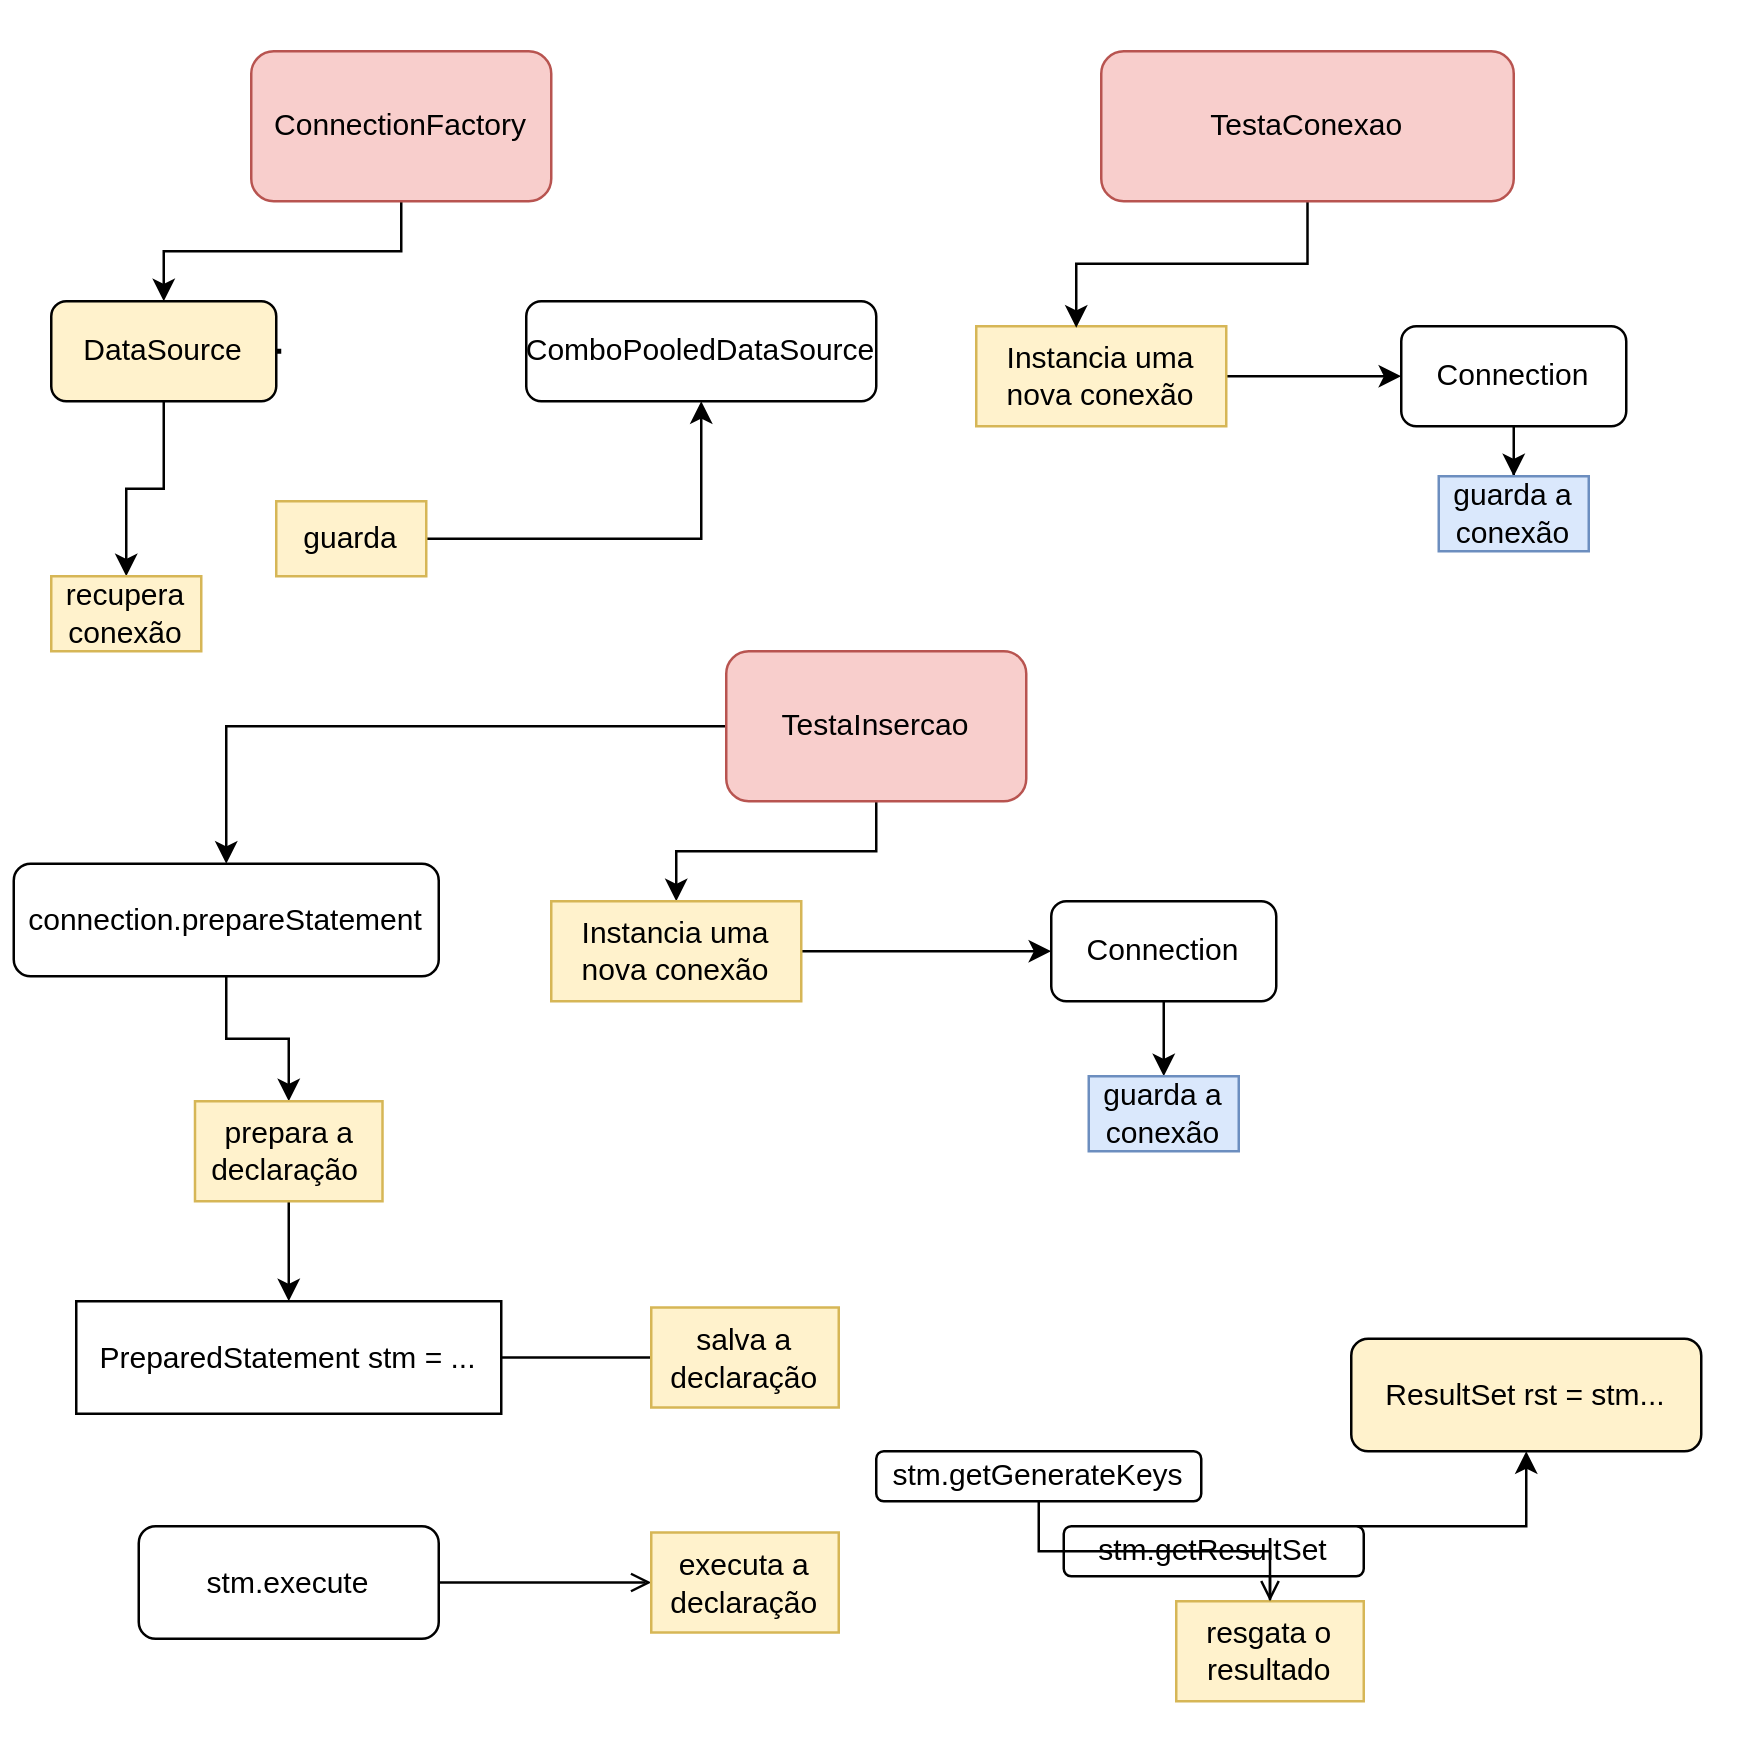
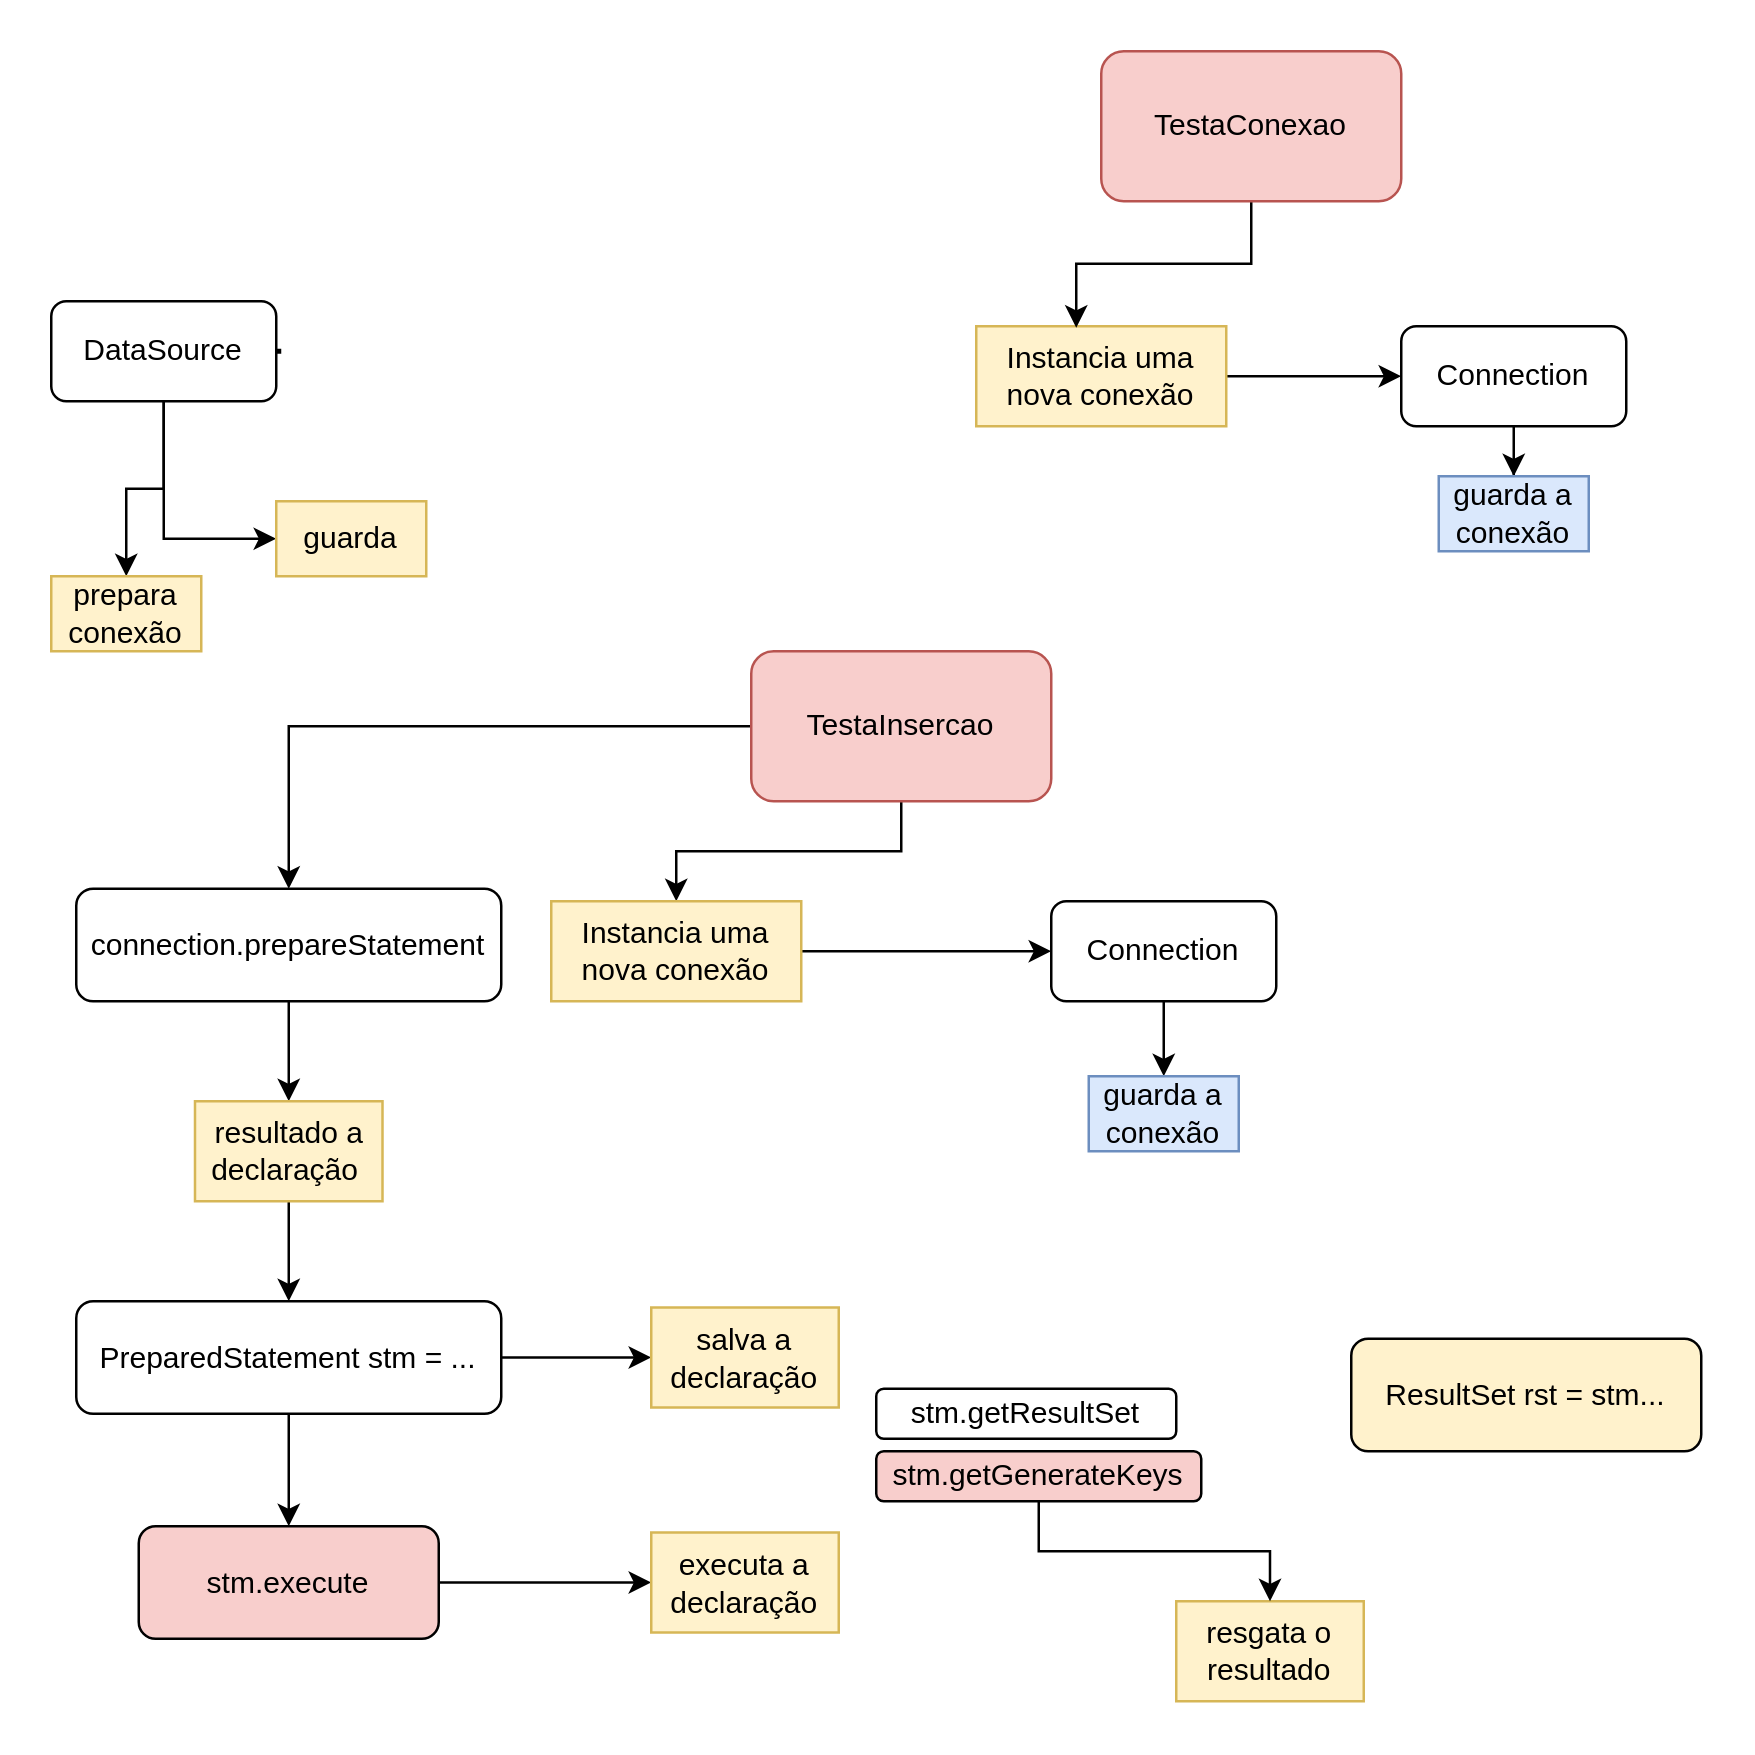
- <mxCell id="3" value="ConnectionFactory" style="rounded=1;whiteSpace=wrap;html=1;fillColor=#f8cecc;strokeColor=#b85450;" vertex="1" parent="1"><mxGeometry x="100" y="20" width="120" height="60" as="geometry" /></mxCell>
- <mxCell id="15" value="TestaConexao" style="rounded=1;whiteSpace=wrap;html=1;fillColor=#f8cecc;strokeColor=#b85450;" vertex="1" parent="1"><mxGeometry x="440" y="20" width="165" height="60" as="geometry" /></mxCell>
+ <mxCell id="15" value="TestaConexao" style="rounded=1;whiteSpace=wrap;html=1;fillColor=#f8cecc;strokeColor=#b85450;" vertex="1" parent="1"><mxGeometry x="440" y="20" width="120" height="60" as="geometry" /></mxCell>
- <mxCell id="2" style="edgeStyle=orthogonalEdgeStyle;rounded=0;orthogonalLoop=1;jettySize=auto;html=1;exitX=0.5;exitY=1;exitDx=0;exitDy=0;entryX=0.5;entryY=0;entryDx=0;entryDy=0;" edge="1" parent="1" source="3" target="6"><mxGeometry relative="1" as="geometry" /></mxCell>
- <mxCell id="6" value="DataSource" style="rounded=1;whiteSpace=wrap;html=1;fillColor=#fff2cc;" vertex="1" parent="1"><mxGeometry x="20" y="120" width="90" height="40" as="geometry" /></mxCell>
+ <mxCell id="6" value="DataSource" style="rounded=1;whiteSpace=wrap;html=1;" vertex="1" parent="1"><mxGeometry x="20" y="120" width="90" height="40" as="geometry" /></mxCell>
- <mxCell id="8" value="ComboPooledDataSource" style="rounded=1;whiteSpace=wrap;html=1;" vertex="1" parent="1"><mxGeometry x="210" y="120" width="140" height="40" as="geometry" /></mxCell>
+ <mxCell id="4" style="edgeStyle=orthogonalEdgeStyle;rounded=0;orthogonalLoop=1;jettySize=auto;html=1;entryX=0;entryY=0.5;entryDx=0;entryDy=0;fontColor=#0000FF;" edge="1" parent="1" source="6" target="10"><mxGeometry relative="1" as="geometry" /></mxCell>
- <mxCell id="9" style="edgeStyle=orthogonalEdgeStyle;rounded=0;orthogonalLoop=1;jettySize=auto;html=1;fontColor=#0000FF;" edge="1" parent="1" source="10" target="8"><mxGeometry relative="1" as="geometry" /></mxCell>
- <mxCell id="13" value="recupera conexão" style="text;html=1;strokeColor=#d6b656;fillColor=#fff2cc;align=center;verticalAlign=middle;whiteSpace=wrap;rounded=0;" vertex="1" parent="1"><mxGeometry x="20" y="230" width="60" height="30" as="geometry" /></mxCell>
+ <mxCell id="13" value="prepara conexão" style="text;html=1;strokeColor=#d6b656;fillColor=#fff2cc;align=center;verticalAlign=middle;whiteSpace=wrap;rounded=0;" vertex="1" parent="1"><mxGeometry x="20" y="230" width="60" height="30" as="geometry" /></mxCell>
- <mxCell id="21" value="TestaInsercao" style="rounded=1;whiteSpace=wrap;html=1;fillColor=#f8cecc;strokeColor=#b85450;" vertex="1" parent="1"><mxGeometry x="290" y="260" width="120" height="60" as="geometry" /></mxCell>
+ <mxCell id="21" value="TestaInsercao" style="rounded=1;whiteSpace=wrap;html=1;fillColor=#f8cecc;strokeColor=#b85450;" vertex="1" parent="1"><mxGeometry x="300" y="260" width="120" height="60" as="geometry" /></mxCell>
- <mxCell id="28" value="&lt;font color=&quot;#000000&quot;&gt;connection.prepareStatement&lt;/font&gt;" style="rounded=1;whiteSpace=wrap;html=1;fontColor=#0000FF;" vertex="1" parent="1"><mxGeometry x="5" y="345" width="170" height="45" as="geometry" /></mxCell>
+ <mxCell id="28" value="&lt;font color=&quot;#000000&quot;&gt;connection.prepareStatement&lt;/font&gt;" style="rounded=1;whiteSpace=wrap;html=1;fontColor=#0000FF;" vertex="1" parent="1"><mxGeometry x="30" y="355" width="170" height="45" as="geometry" /></mxCell>
- <mxCell id="30" value="prepara a declaração&amp;nbsp;" style="text;html=1;strokeColor=#d6b656;fillColor=#fff2cc;align=center;verticalAlign=middle;whiteSpace=wrap;rounded=0;" vertex="1" parent="1"><mxGeometry x="77.5" y="440" width="75" height="40" as="geometry" /></mxCell>
+ <mxCell id="30" value="resultado a declaração&amp;nbsp;" style="text;html=1;strokeColor=#d6b656;fillColor=#fff2cc;align=center;verticalAlign=middle;whiteSpace=wrap;rounded=0;" vertex="1" parent="1"><mxGeometry x="77.5" y="440" width="75" height="40" as="geometry" /></mxCell>
- <mxCell id="33" value="&lt;font color=&quot;#000000&quot;&gt;PreparedStatement stm = ...&lt;/font&gt;" style="whiteSpace=wrap;html=1;fontColor=#0000FF;rounded=0;" vertex="1" parent="1"><mxGeometry x="30" y="520" width="170" height="45" as="geometry" /></mxCell>
+ <mxCell id="33" value="&lt;font color=&quot;#000000&quot;&gt;PreparedStatement stm = ...&lt;/font&gt;" style="rounded=1;whiteSpace=wrap;html=1;fontColor=#0000FF;" vertex="1" parent="1"><mxGeometry x="30" y="520" width="170" height="45" as="geometry" /></mxCell>
- <mxCell id="31" style="edgeStyle=orthogonalEdgeStyle;rounded=0;orthogonalLoop=1;jettySize=auto;html=1;strokeColor=#000000;fontColor=#000000;endArrow=none;" edge="1" parent="1" source="33" target="34"><mxGeometry relative="1" as="geometry" /></mxCell>
+ <mxCell id="31" style="edgeStyle=orthogonalEdgeStyle;rounded=0;orthogonalLoop=1;jettySize=auto;html=1;strokeColor=#000000;fontColor=#000000;" edge="1" parent="1" source="33" target="34"><mxGeometry relative="1" as="geometry" /></mxCell>
+ <mxCell id="32" style="edgeStyle=orthogonalEdgeStyle;rounded=0;orthogonalLoop=1;jettySize=auto;html=1;strokeColor=#000000;fontColor=#000000;" edge="1" parent="1" source="33" target="36"><mxGeometry relative="1" as="geometry" /></mxCell>
- <mxCell id="44" value="stm.getGenerateKeys" style="rounded=1;whiteSpace=wrap;html=1;fontColor=#000000;" vertex="1" parent="1"><mxGeometry x="350" y="580" width="130" height="20" as="geometry" /></mxCell>
+ <mxCell id="44" value="stm.getGenerateKeys" style="rounded=1;whiteSpace=wrap;html=1;fontColor=#000000;fillColor=#f8cecc;" vertex="1" parent="1"><mxGeometry x="350" y="580" width="130" height="20" as="geometry" /></mxCell>
- <mxCell id="40" style="edgeStyle=orthogonalEdgeStyle;rounded=0;orthogonalLoop=1;jettySize=auto;html=1;entryX=0.5;entryY=1;entryDx=0;entryDy=0;strokeColor=#000000;fontColor=#000000;" edge="1" parent="1" source="41" target="39"><mxGeometry relative="1" as="geometry" /></mxCell>
- <mxCell id="43" value="" style="edgeStyle=orthogonalEdgeStyle;rounded=0;orthogonalLoop=1;jettySize=auto;html=1;strokeColor=#000000;fontColor=#000000;endArrow=open;" edge="1" parent="1" source="44" target="41"><mxGeometry relative="1" as="geometry" /></mxCell>
+ <mxCell id="43" value="" style="edgeStyle=orthogonalEdgeStyle;rounded=0;orthogonalLoop=1;jettySize=auto;html=1;strokeColor=#000000;fontColor=#000000;" edge="1" parent="1" source="44" target="41"><mxGeometry relative="1" as="geometry" /></mxCell>
- <mxCell id="42" value="stm.getResultSet" style="rounded=1;whiteSpace=wrap;html=1;fontColor=#000000;" vertex="1" parent="1"><mxGeometry x="425" y="610" width="120" height="20" as="geometry" /></mxCell>
+ <mxCell id="42" value="stm.getResultSet" style="rounded=1;whiteSpace=wrap;html=1;fontColor=#000000;" vertex="1" parent="1"><mxGeometry x="350" y="555" width="120" height="20" as="geometry" /></mxCell>
- <mxCell id="36" value="&lt;font color=&quot;#000000&quot;&gt;stm.execute&lt;/font&gt;" style="rounded=1;whiteSpace=wrap;html=1;fontColor=#0000FF;" vertex="1" parent="1"><mxGeometry x="55" y="610" width="120" height="45" as="geometry" /></mxCell>
+ <mxCell id="36" value="&lt;font color=&quot;#000000&quot;&gt;stm.execute&lt;/font&gt;" style="rounded=1;whiteSpace=wrap;html=1;fontColor=#0000FF;fillColor=#f8cecc;" vertex="1" parent="1"><mxGeometry x="55" y="610" width="120" height="45" as="geometry" /></mxCell>
- <mxCell id="35" style="edgeStyle=orthogonalEdgeStyle;rounded=0;orthogonalLoop=1;jettySize=auto;html=1;entryX=0;entryY=0.5;entryDx=0;entryDy=0;strokeColor=#000000;fontColor=#000000;endArrow=open;" edge="1" parent="1" source="36" target="38"><mxGeometry relative="1" as="geometry" /></mxCell>
+ <mxCell id="35" style="edgeStyle=orthogonalEdgeStyle;rounded=0;orthogonalLoop=1;jettySize=auto;html=1;entryX=0;entryY=0.5;entryDx=0;entryDy=0;strokeColor=#000000;fontColor=#000000;" edge="1" parent="1" source="36" target="38"><mxGeometry relative="1" as="geometry" /></mxCell>
